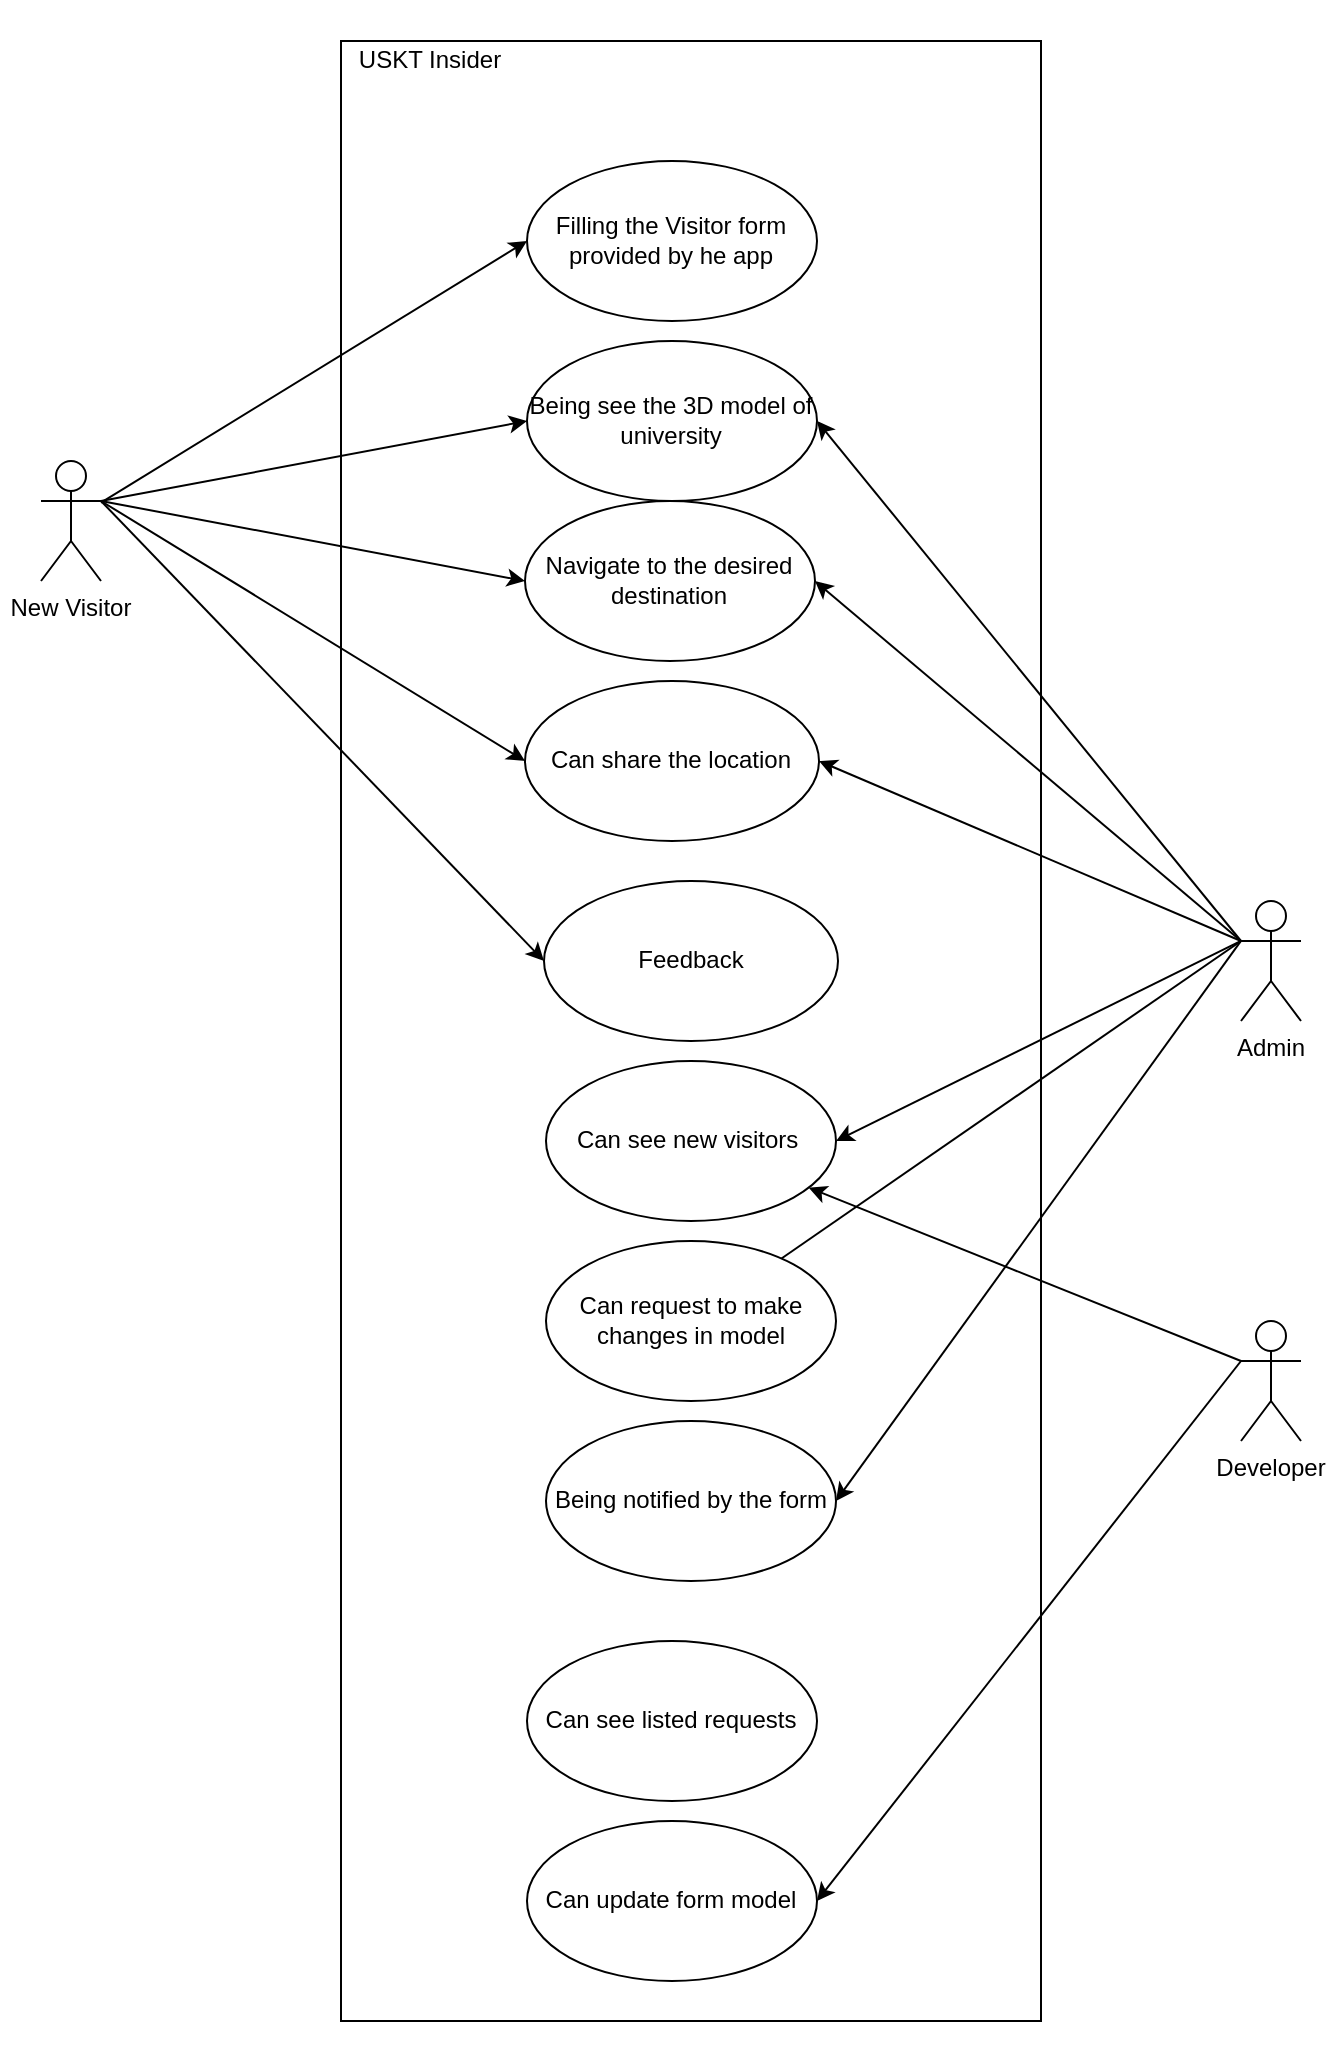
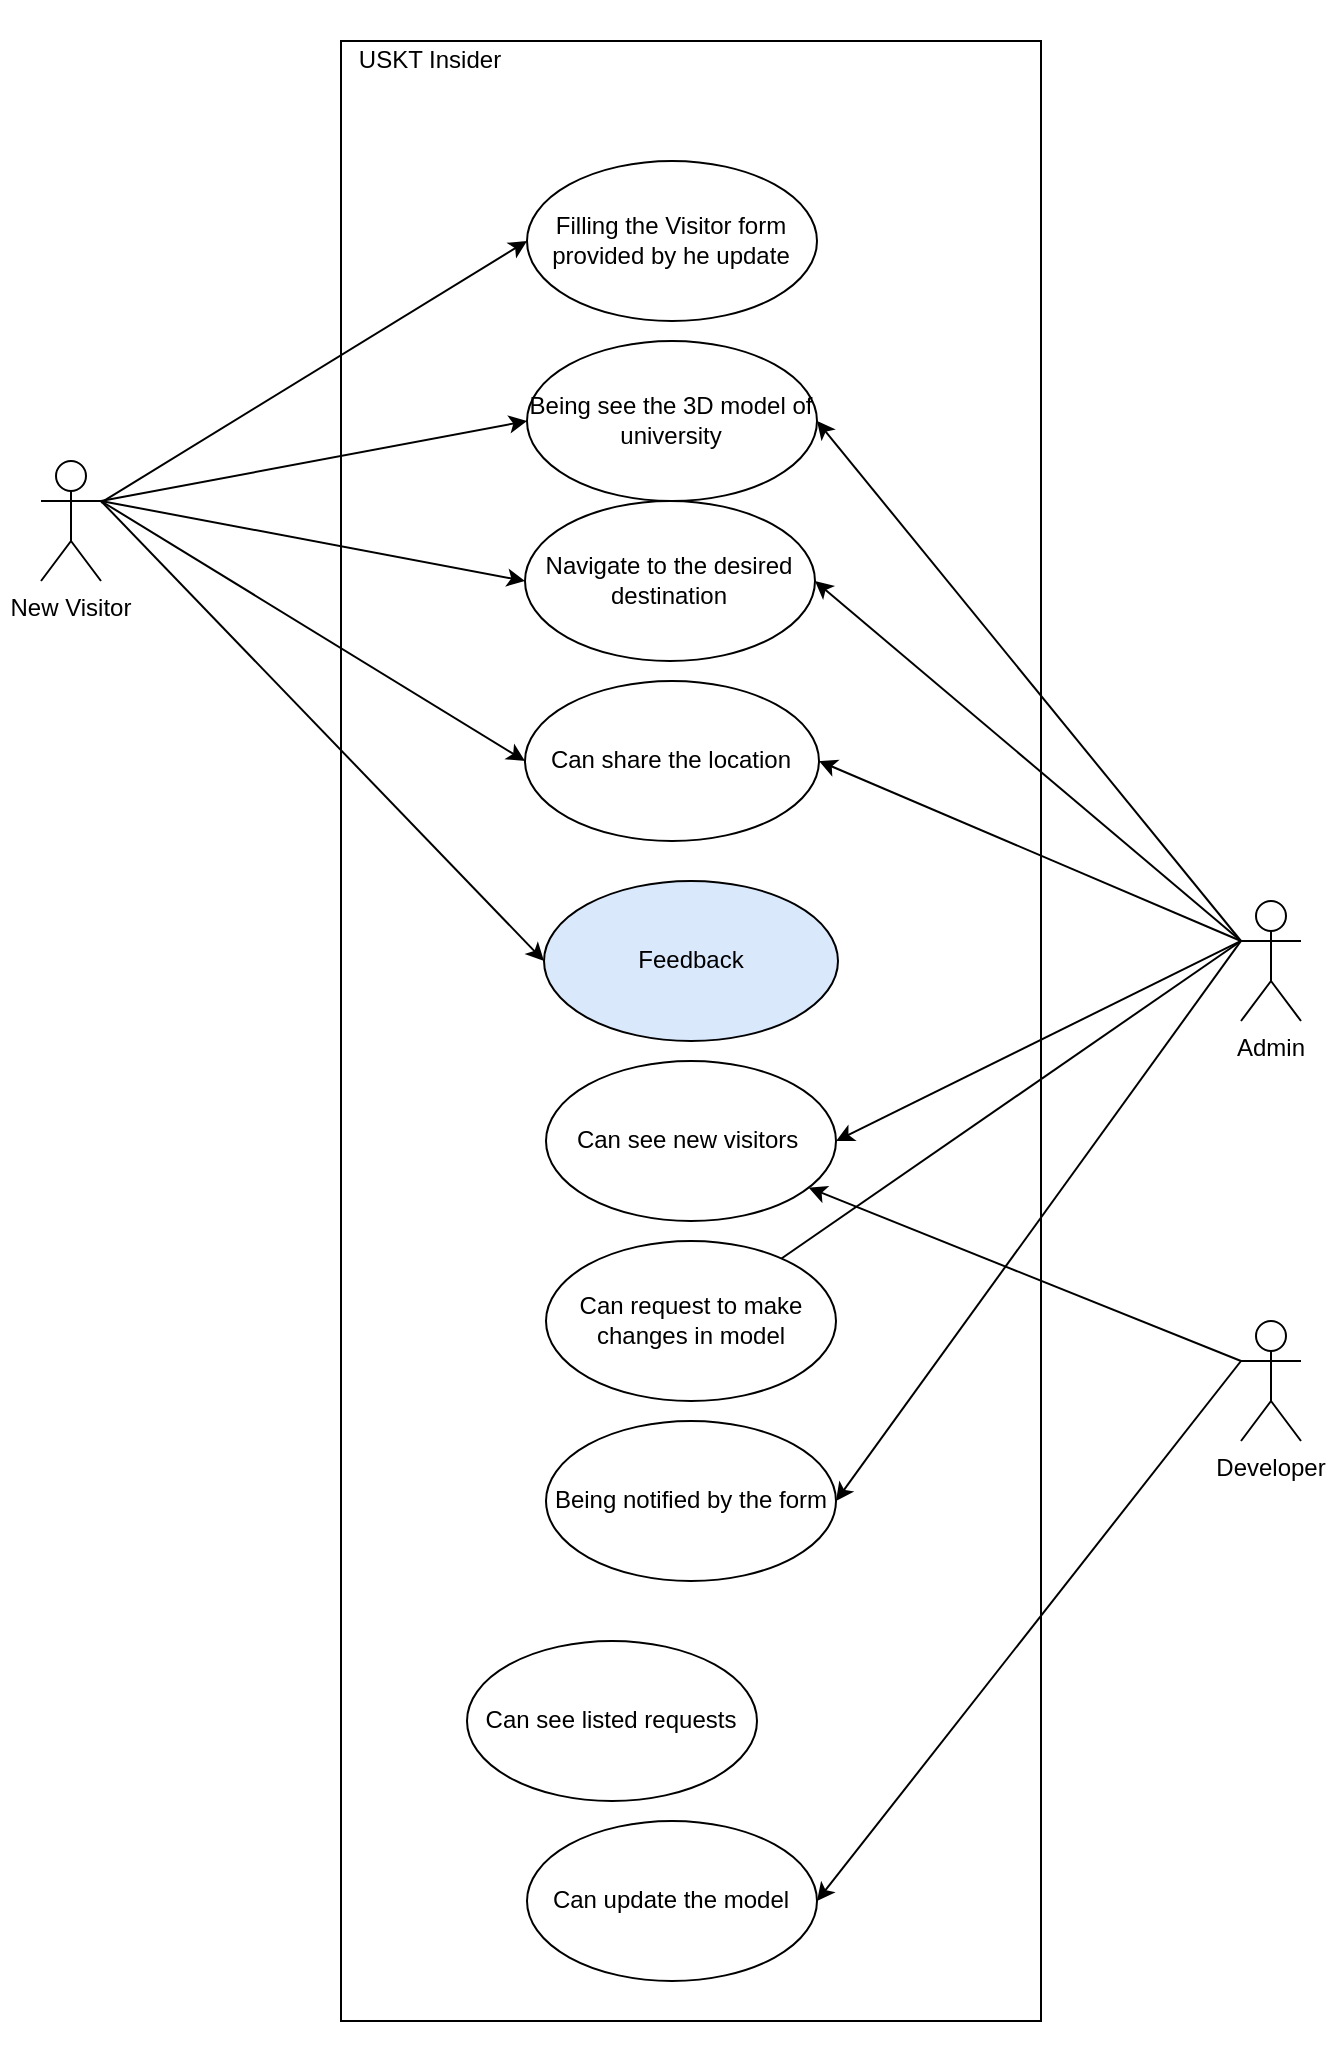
- <mxCell id="3" value="Filling the Visitor form provided by he app" style="ellipse;whiteSpace=wrap;html=1;" parent="1" vertex="1"><mxGeometry x="263" y="80" width="145" height="80" as="geometry" /></mxCell>
+ <mxCell id="3" value="Filling the Visitor form provided by he update" style="ellipse;whiteSpace=wrap;html=1;" parent="1" vertex="1"><mxGeometry x="263" y="80" width="145" height="80" as="geometry" /></mxCell>
- <mxCell id="27" value="Feedback" style="ellipse;whiteSpace=wrap;html=1;" parent="1" vertex="1"><mxGeometry x="271.5" y="440" width="147" height="80" as="geometry" /></mxCell>
+ <mxCell id="27" value="Feedback" style="ellipse;whiteSpace=wrap;html=1;fillColor=#dae8fc;" parent="1" vertex="1"><mxGeometry x="271.5" y="440" width="147" height="80" as="geometry" /></mxCell>
- <mxCell id="8" value="Can see listed requests" style="ellipse;whiteSpace=wrap;html=1;" parent="1" vertex="1"><mxGeometry x="263" y="820" width="145" height="80" as="geometry" /></mxCell>
+ <mxCell id="8" value="Can see listed requests" style="ellipse;whiteSpace=wrap;html=1;" parent="1" vertex="1"><mxGeometry x="233" y="820" width="145" height="80" as="geometry" /></mxCell>
- <mxCell id="9" value="Can update form model" style="ellipse;whiteSpace=wrap;html=1;" parent="1" vertex="1"><mxGeometry x="263" y="910" width="145" height="80" as="geometry" /></mxCell>
+ <mxCell id="9" value="Can update the model" style="ellipse;whiteSpace=wrap;html=1;" parent="1" vertex="1"><mxGeometry x="263" y="910" width="145" height="80" as="geometry" /></mxCell>
